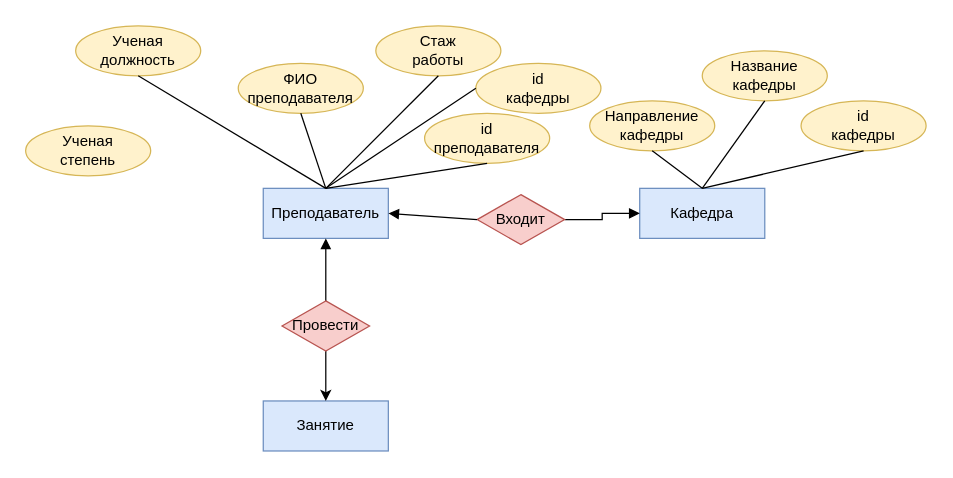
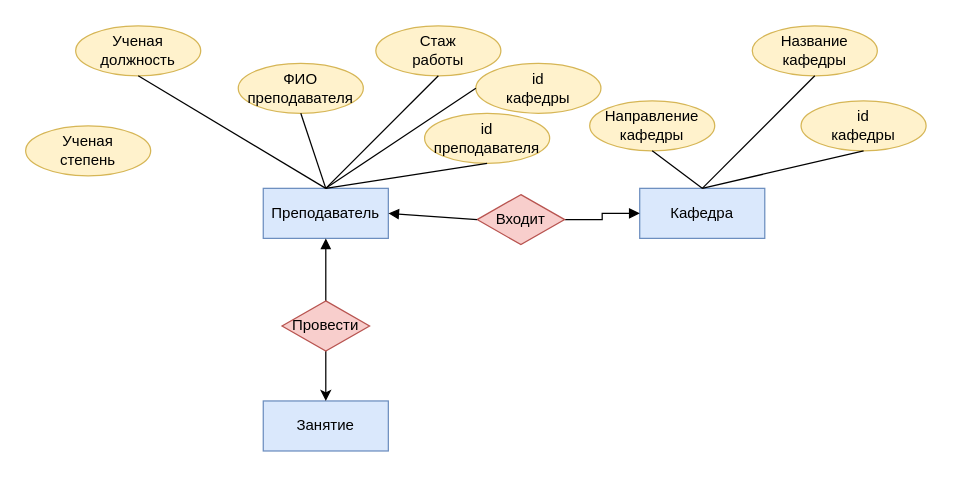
- <mxCell id="15" value="Название&lt;br&gt;кафедры" style="ellipse;whiteSpace=wrap;html=1;align=center;fillColor=#fff2cc;strokeColor=#d6b656;" vertex="1" parent="1"><mxGeometry x="561" y="40" width="100" height="40" as="geometry" /></mxCell>
+ <mxCell id="15" value="Название&lt;br&gt;кафедры" style="ellipse;whiteSpace=wrap;html=1;align=center;fillColor=#fff2cc;strokeColor=#d6b656;" vertex="1" parent="1"><mxGeometry x="601" y="20" width="100" height="40" as="geometry" /></mxCell>
